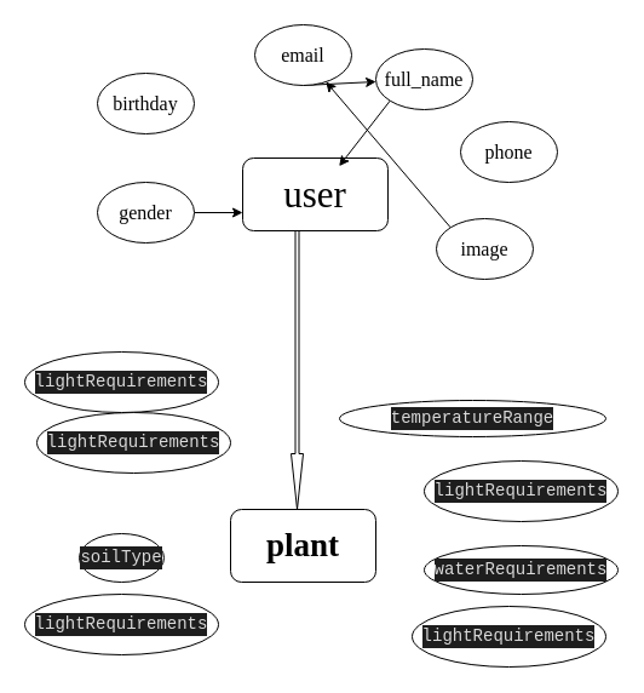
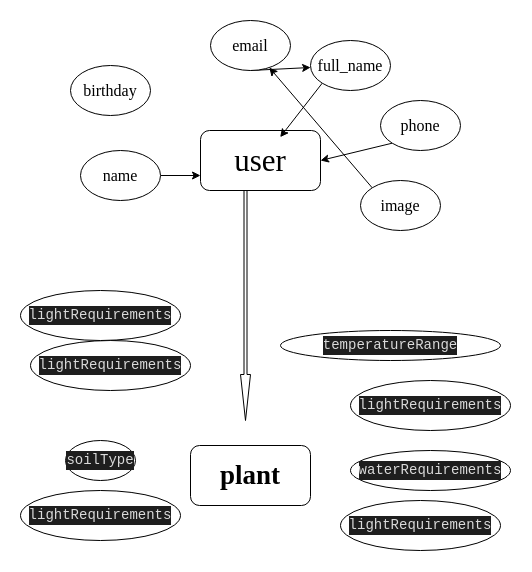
- <mxCell id="3" value="birthday" style="ellipse;whiteSpace=wrap;html=1;fontFamily=Times New Roman;fontSize=16;" vertex="1" parent="1"><mxGeometry x="80" y="60" width="80" height="50" as="geometry" /></mxCell>
+ <mxCell id="3" value="birthday" style="ellipse;whiteSpace=wrap;html=1;fontFamily=Times New Roman;fontSize=16;" vertex="1" parent="1"><mxGeometry x="70" y="65" width="80" height="50" as="geometry" /></mxCell>
+ <mxCell id="9" style="edgeStyle=none;html=1;exitX=0;exitY=1;exitDx=0;exitDy=0;entryX=1;entryY=0.5;entryDx=0;entryDy=0;fontFamily=Times New Roman;fontSize=27;" edge="1" parent="1" source="10" target="2"><mxGeometry relative="1" as="geometry" /></mxCell>
- <mxCell id="12" value="gender" style="ellipse;whiteSpace=wrap;html=1;fontFamily=Times New Roman;fontSize=16;" vertex="1" parent="1"><mxGeometry x="80" y="150" width="80" height="50" as="geometry" /></mxCell>
+ <mxCell id="12" value="name" style="ellipse;whiteSpace=wrap;html=1;fontFamily=Times New Roman;fontSize=16;" vertex="1" parent="1"><mxGeometry x="80" y="150" width="80" height="50" as="geometry" /></mxCell>
- <mxCell id="6" value="&lt;font style=&quot;font-size: 27px;&quot;&gt;&lt;b&gt;plant&lt;/b&gt;&lt;/font&gt;" style="whiteSpace=wrap;html=1;fontFamily=Times New Roman;rounded=1;" vertex="1" parent="1"><mxGeometry x="190" y="420" width="120" height="60" as="geometry" /></mxCell>
+ <mxCell id="6" value="&lt;font style=&quot;font-size: 27px;&quot;&gt;&lt;b&gt;plant&lt;/b&gt;&lt;/font&gt;" style="whiteSpace=wrap;html=1;fontFamily=Times New Roman;rounded=1;" vertex="1" parent="1"><mxGeometry x="190" y="445" width="120" height="60" as="geometry" /></mxCell>
